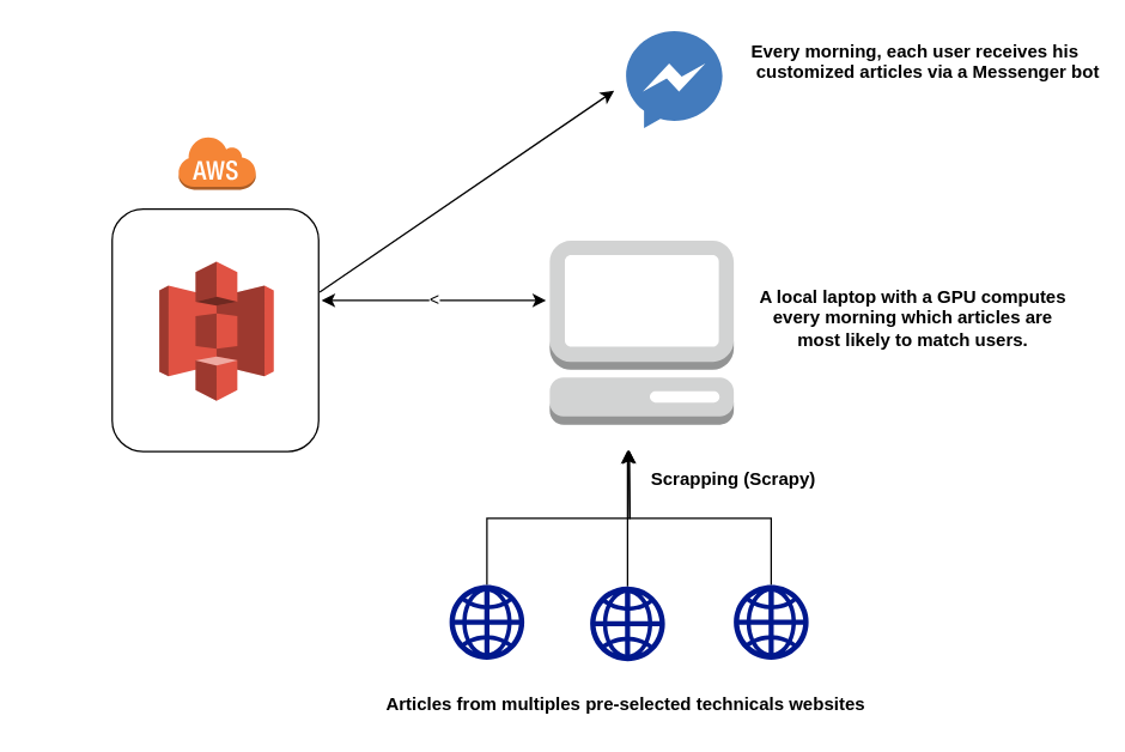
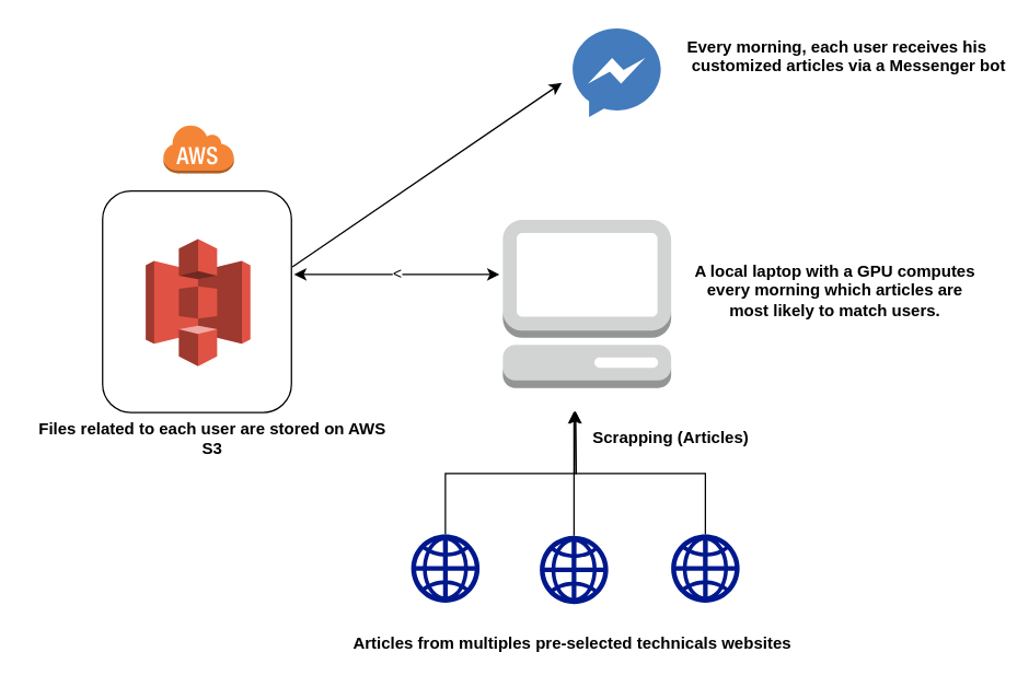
+ <mxCell id="18" value="Files related to each user are stored on AWS S3" style="text;html=1;strokeColor=none;fillColor=none;align=center;verticalAlign=middle;whiteSpace=wrap;rounded=0;fontStyle=1" vertex="1" parent="1"><mxGeometry x="20" y="310" width="270" height="20" as="geometry" /></mxCell>
- <mxCell id="12" value="Scrapping (Scrapy)" style="text;html=1;strokeColor=none;fillColor=none;align=center;verticalAlign=middle;whiteSpace=wrap;rounded=0;fontStyle=1" vertex="1" parent="1"><mxGeometry x="410" y="310" width="160" height="20" as="geometry" /></mxCell>
+ <mxCell id="12" value="Scrapping (Articles)" style="text;html=1;strokeColor=none;fillColor=none;align=center;verticalAlign=middle;whiteSpace=wrap;rounded=0;fontStyle=1" vertex="1" parent="1"><mxGeometry x="410" y="310" width="160" height="20" as="geometry" /></mxCell>
